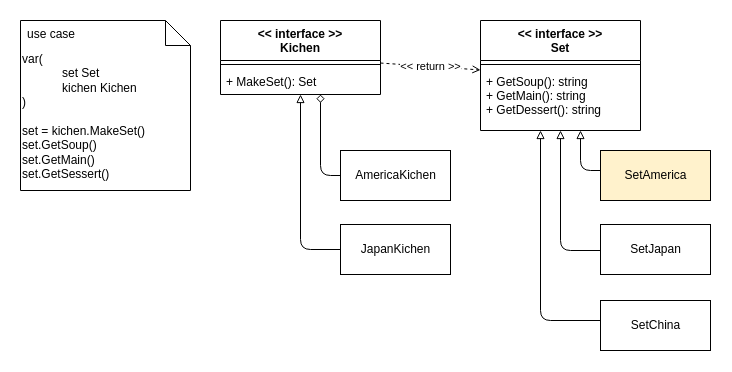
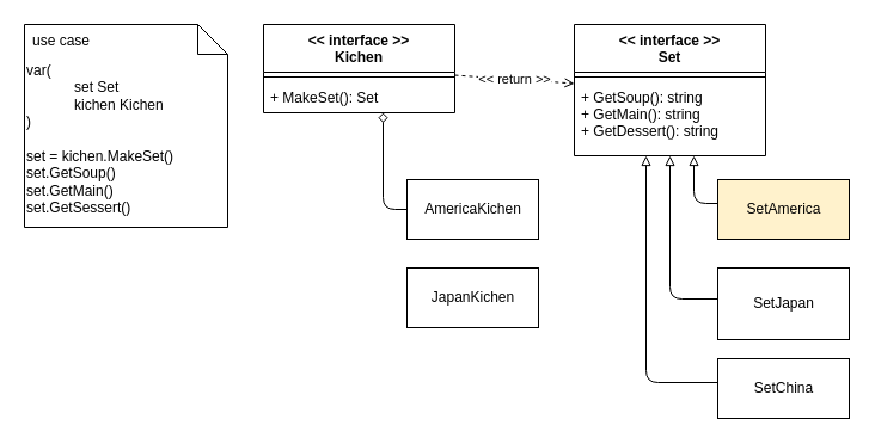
- <mxCell id="17" value="" style="edgeStyle=orthogonalEdgeStyle;html=1;endArrow=block;endFill=0;" parent="1" source="18" target="8" edge="1"><mxGeometry relative="1" as="geometry"><Array as="points"><mxPoint x="300" y="249" /></Array></mxGeometry></mxCell>
- <mxCell id="12" value="SetJapan" style="html=1;" parent="1" vertex="1"><mxGeometry x="600" y="224" width="110" height="50" as="geometry" /></mxCell>
+ <mxCell id="12" value="SetJapan" style="html=1;" parent="1" vertex="1"><mxGeometry x="600" y="224" width="110" height="60" as="geometry" /></mxCell>
